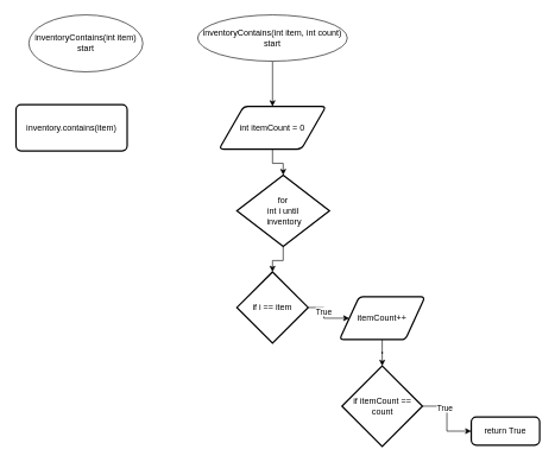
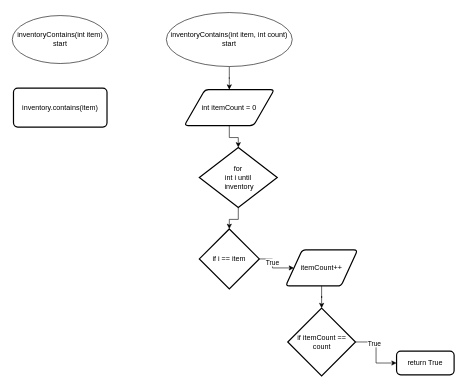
- <mxCell id="4" value="inventoryContains(int item, int count) &lt;br&gt;start" style="ellipse;whiteSpace=wrap;html=1;" vertex="1" parent="1"><mxGeometry x="277" y="20" width="210" height="65" as="geometry" /></mxCell>
+ <mxCell id="4" value="inventoryContains(int item, int count) &lt;br&gt;start" style="ellipse;whiteSpace=wrap;html=1;" vertex="1" parent="1"><mxGeometry x="277" y="20" width="210" height="90" as="geometry" /></mxCell>
- <mxCell id="2" value="inventoryContains(int item)&lt;br&gt;start" style="ellipse;whiteSpace=wrap;html=1;fillColor=default;" vertex="1" parent="1"><mxGeometry x="40" y="20" width="160" height="80" as="geometry" /></mxCell>
+ <mxCell id="2" value="inventoryContains(int item)&lt;br&gt;start" style="ellipse;whiteSpace=wrap;html=1;fillColor=default;" vertex="1" parent="1"><mxGeometry x="20" y="25" width="160" height="80" as="geometry" /></mxCell>
